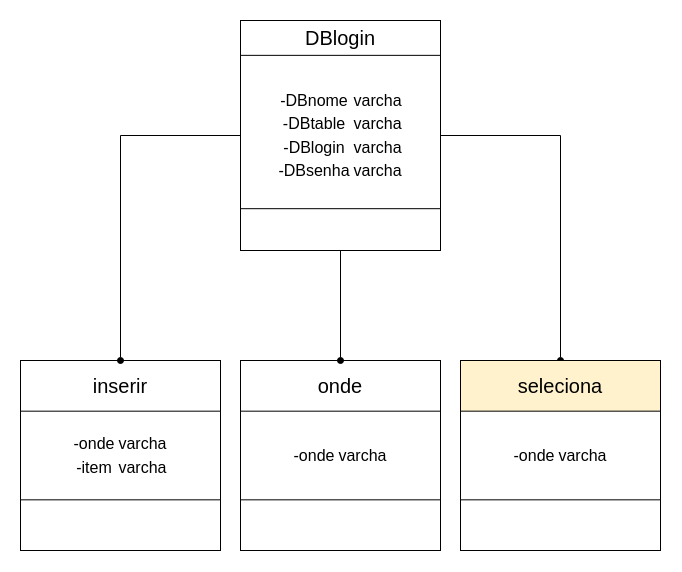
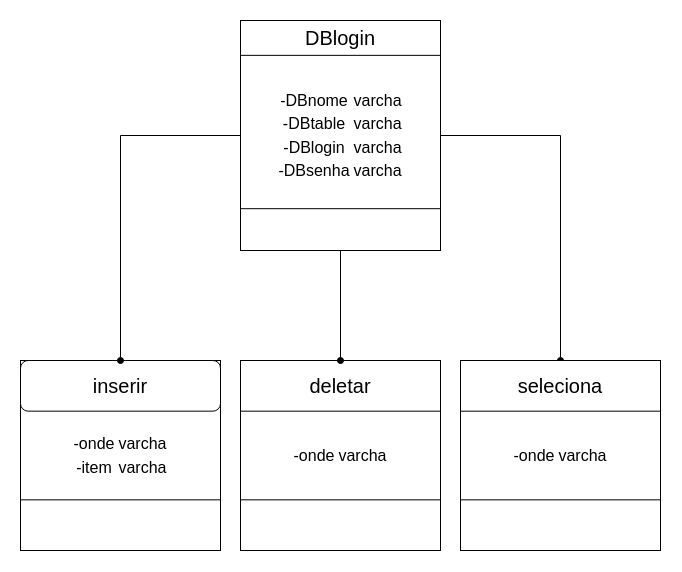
- <mxCell id="8" value="inserir" style="rounded=0;whiteSpace=wrap;html=1;container=1;fontSize=20;" vertex="1" parent="6"><mxGeometry width="200" height="50.667" as="geometry" /></mxCell>
+ <mxCell id="8" value="inserir" style="whiteSpace=wrap;html=1;container=1;fontSize=20;rounded=1;" vertex="1" parent="6"><mxGeometry width="200" height="50.667" as="geometry" /></mxCell>
- <mxCell id="12" value="onde" style="rounded=0;whiteSpace=wrap;html=1;container=1;fontSize=20;" vertex="1" parent="10"><mxGeometry width="200" height="50.667" as="geometry" /></mxCell>
+ <mxCell id="12" value="deletar" style="rounded=0;whiteSpace=wrap;html=1;container=1;fontSize=20;" vertex="1" parent="10"><mxGeometry width="200" height="50.667" as="geometry" /></mxCell>
- <mxCell id="16" value="seleciona" style="rounded=0;whiteSpace=wrap;html=1;container=1;fontSize=20;fillColor=#fff2cc;" vertex="1" parent="14"><mxGeometry width="200" height="50.667" as="geometry" /></mxCell>
+ <mxCell id="16" value="seleciona" style="rounded=0;whiteSpace=wrap;html=1;container=1;fontSize=20;" vertex="1" parent="14"><mxGeometry width="200" height="50.667" as="geometry" /></mxCell>
